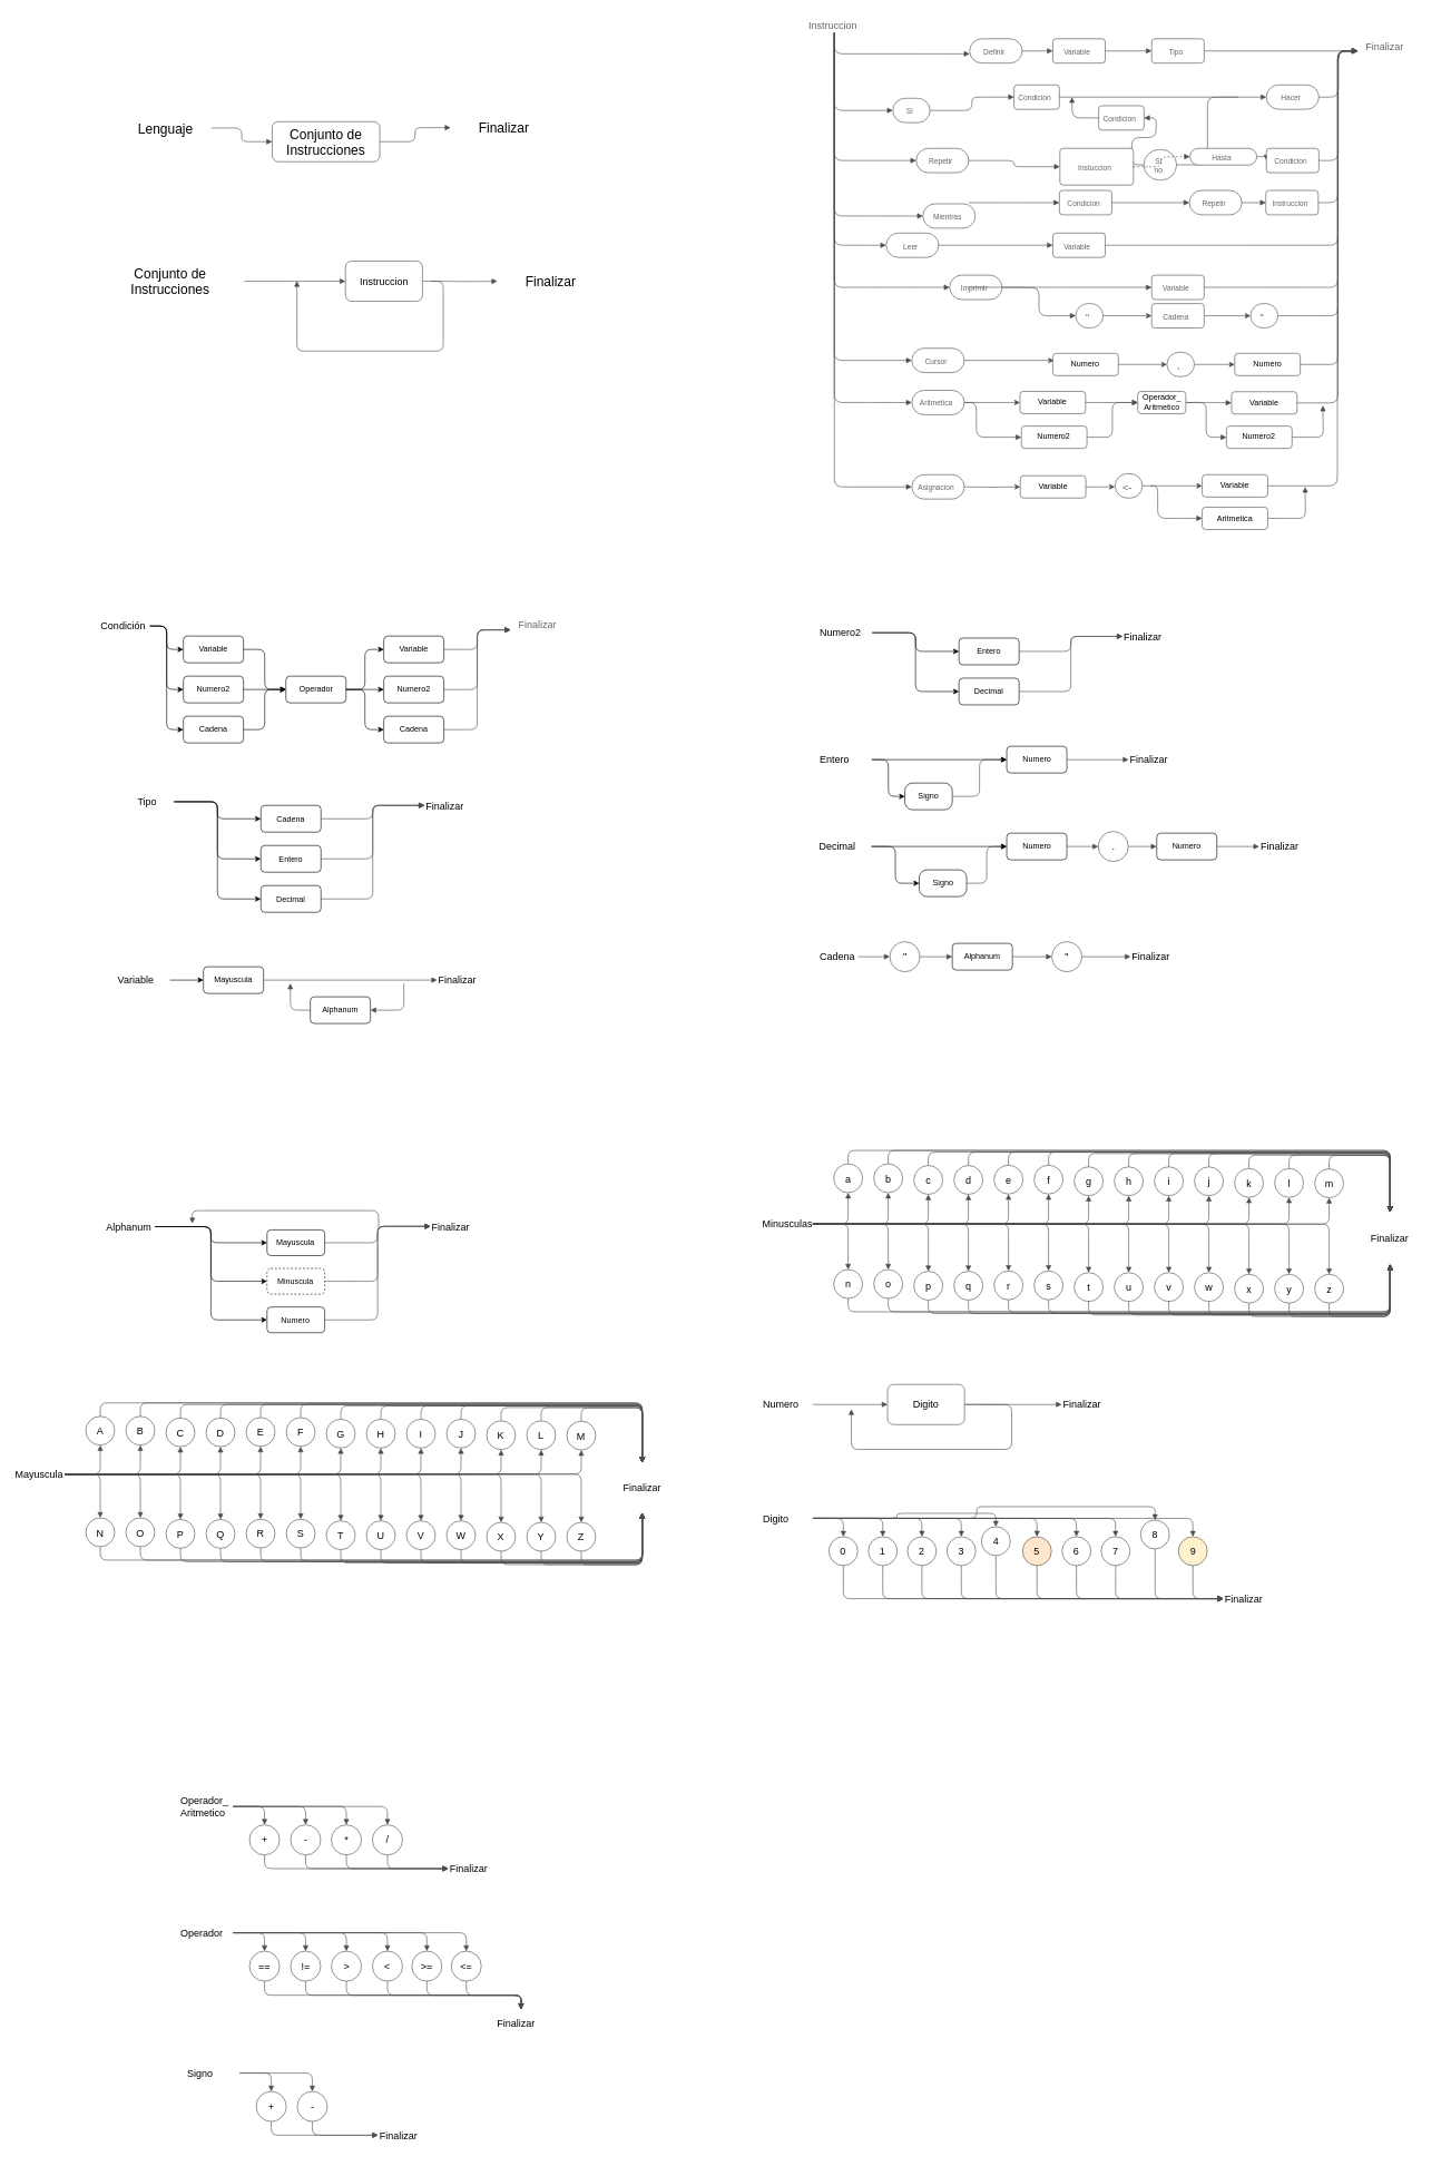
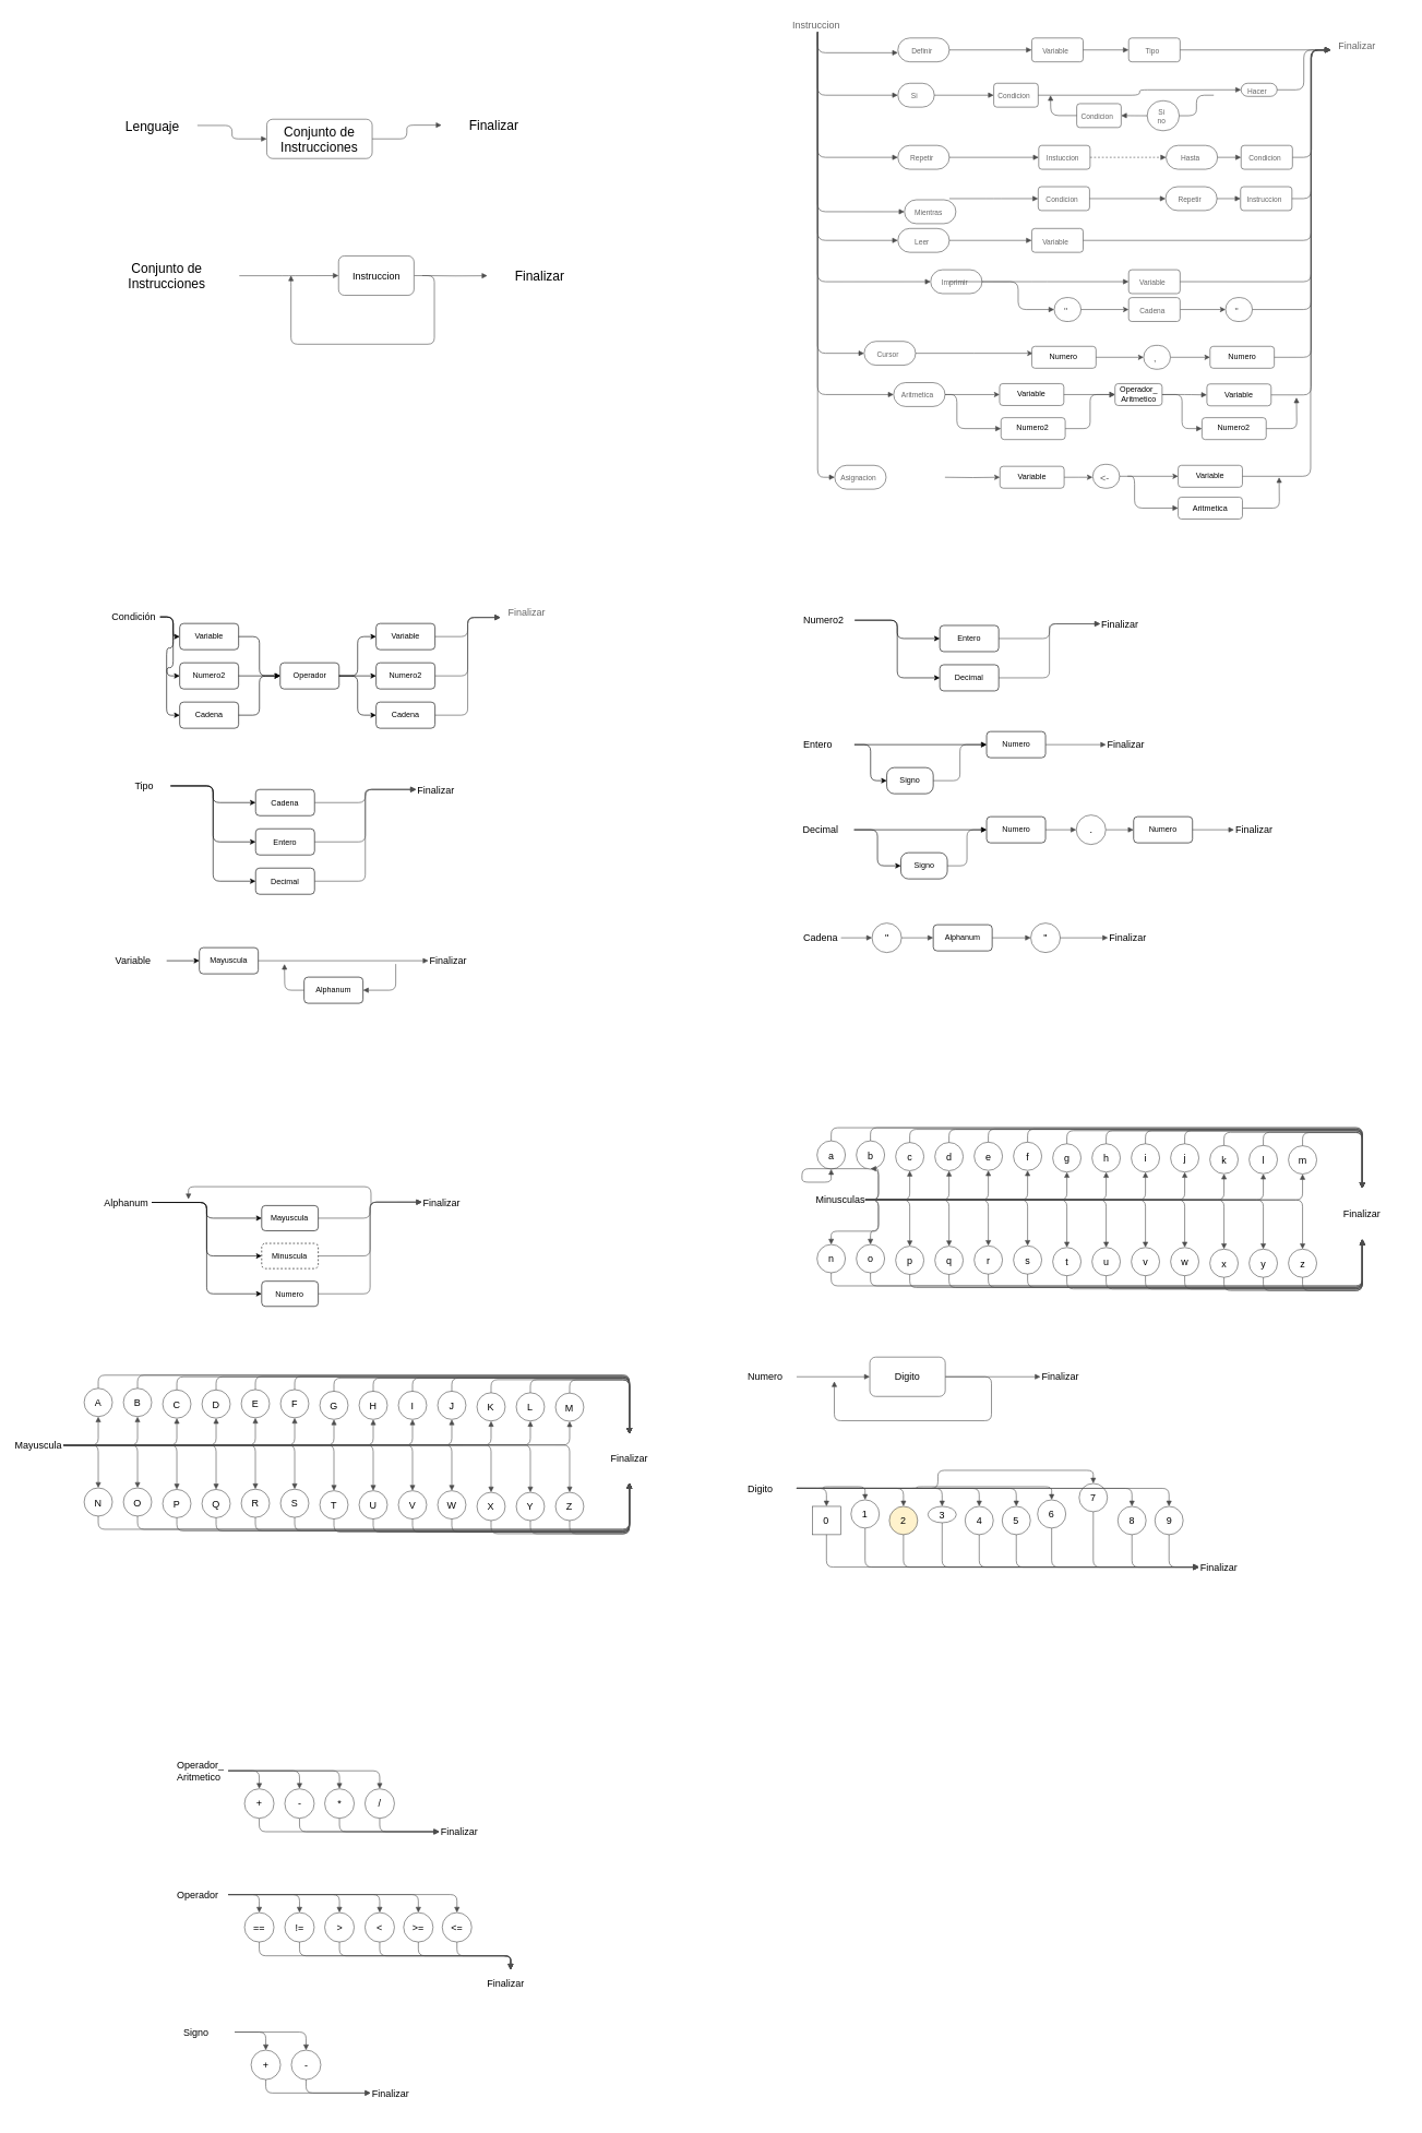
- <mxCell id="314" value="Definir" style="html=1;whiteSpace=wrap;rounded=1;arcSize=50;fontSize=11;fontColor=#666666;align=center;spacingLeft=7.786;spacingRight=12.977;spacingTop=3.708;spacing=5;strokeColor=#4D4D4D;strokeOpacity=100;fillOpacity=100;fillColor=#ffffff;strokeWidth=1;fontFamily=Helvetica;fontStyle=0" vertex="1" parent="300"><mxGeometry x="261.533" y="36.452" width="78.501" height="36.452" as="geometry" /></mxCell>
+ <mxCell id="314" value="Definir" style="html=1;whiteSpace=wrap;rounded=1;arcSize=50;fontSize=11;fontColor=#666666;align=center;spacingLeft=7.786;spacingRight=12.977;spacingTop=3.708;spacing=5;strokeColor=#4D4D4D;strokeOpacity=100;fillOpacity=100;fillColor=#ffffff;strokeWidth=1;fontFamily=Helvetica;fontStyle=0" vertex="1" parent="300"><mxGeometry x="181.533" y="36.452" width="78.501" height="36.452" as="geometry" /></mxCell>
- <mxCell id="321" value="Hacer" style="html=1;whiteSpace=wrap;rounded=1;arcSize=50;fontSize=11;fontColor=#666666;align=center;spacingLeft=7.786;spacingRight=12.977;spacingTop=3.708;spacing=5;strokeColor=#4D4D4D;strokeOpacity=100;fillOpacity=100;fillColor=#ffffff;strokeWidth=1;fontFamily=Helvetica;fontStyle=0" vertex="1" parent="300"><mxGeometry x="705.69" y="105.558" width="78.501" height="36.452" as="geometry" /></mxCell>
+ <mxCell id="321" value="Hacer" style="html=1;whiteSpace=wrap;rounded=1;arcSize=50;fontSize=11;fontColor=#666666;align=center;spacingLeft=7.786;spacingRight=12.977;spacingTop=3.708;spacing=5;strokeColor=#4D4D4D;strokeOpacity=100;fillOpacity=100;fillColor=#ffffff;strokeWidth=1;fontFamily=Helvetica;fontStyle=0" vertex="1" parent="300"><mxGeometry x="705.69" y="105.558" width="55" height="20" as="geometry" /></mxCell>
- <mxCell id="323" value="Si" style="html=1;whiteSpace=wrap;rounded=1;arcSize=50;fontSize=11;fontColor=#666666;align=center;spacingLeft=7.786;spacingRight=12.977;spacingTop=3.708;spacing=5;strokeColor=#4D4D4D;strokeOpacity=100;fillOpacity=100;fillColor=#ffffff;strokeWidth=1;fontFamily=Helvetica;fontStyle=0" vertex="1" parent="300"><mxGeometry x="146.533" y="125.558" width="55.605" height="36.452" as="geometry" /></mxCell>
+ <mxCell id="323" value="Si" style="html=1;whiteSpace=wrap;rounded=1;arcSize=50;fontSize=11;fontColor=#666666;align=center;spacingLeft=7.786;spacingRight=12.977;spacingTop=3.708;spacing=5;strokeColor=#4D4D4D;strokeOpacity=100;fillOpacity=100;fillColor=#ffffff;strokeWidth=1;fontFamily=Helvetica;fontStyle=0" vertex="1" parent="300"><mxGeometry x="181.533" y="105.558" width="55.605" height="36.452" as="geometry" /></mxCell>
- <mxCell id="393" value="Lenguaje" style="text;html=1;strokeColor=none;fillColor=none;align=center;verticalAlign=middle;whiteSpace=wrap;rounded=0;fontFamily=Helvetica;fontSize=20;" vertex="1" parent="1"><mxGeometry x="179" y="163" width="137" height="55" as="geometry" /></mxCell>
+ <mxCell id="393" value="Lenguaje" style="text;html=1;strokeColor=none;fillColor=none;align=center;verticalAlign=middle;whiteSpace=wrap;rounded=0;fontFamily=Helvetica;fontSize=20;" vertex="1" parent="1"><mxGeometry x="164" y="163" width="137" height="55" as="geometry" /></mxCell>
- <mxCell id="336" value="Hasta" style="html=1;whiteSpace=wrap;rounded=1;arcSize=50;fontSize=11;fontColor=#666666;align=center;spacingLeft=7.786;spacingRight=12.977;spacingTop=3.708;spacing=5;strokeColor=#4D4D4D;strokeOpacity=100;fillOpacity=100;fillColor=#ffffff;strokeWidth=1;fontFamily=Helvetica;fontStyle=0" vertex="1" parent="300"><mxGeometry x="591.21" y="200.484" width="100" height="25" as="geometry" /></mxCell>
+ <mxCell id="336" value="Hasta" style="html=1;whiteSpace=wrap;rounded=1;arcSize=50;fontSize=11;fontColor=#666666;align=center;spacingLeft=7.786;spacingRight=12.977;spacingTop=3.708;spacing=5;strokeColor=#4D4D4D;strokeOpacity=100;fillOpacity=100;fillColor=#ffffff;strokeWidth=1;fontFamily=Helvetica;fontStyle=0" vertex="1" parent="300"><mxGeometry x="591.21" y="200.484" width="78.501" height="36.452" as="geometry" /></mxCell>
- <mxCell id="324" value="Si no" style="html=1;whiteSpace=wrap;rounded=1;arcSize=50;fontSize=11;fontColor=#666666;align=center;spacingLeft=7.786;spacingRight=12.977;spacingTop=3.708;spacing=5;strokeColor=#4D4D4D;strokeOpacity=100;fillOpacity=100;fillColor=#ffffff;strokeWidth=1;fontFamily=Helvetica;fontStyle=0" vertex="1" parent="300"><mxGeometry x="522.209" y="202.324" width="48.98" height="45.639" as="geometry" /></mxCell>
+ <mxCell id="324" value="Si no" style="html=1;whiteSpace=wrap;rounded=1;arcSize=50;fontSize=11;fontColor=#666666;align=center;spacingLeft=7.786;spacingRight=12.977;spacingTop=3.708;spacing=5;strokeColor=#4D4D4D;strokeOpacity=100;fillOpacity=100;fillColor=#ffffff;strokeWidth=1;fontFamily=Helvetica;fontStyle=0" vertex="1" parent="300"><mxGeometry x="562.209" y="132.324" width="48.98" height="45.639" as="geometry" /></mxCell>
- <mxCell id="334" value="Instuccion" style="html=1;whiteSpace=wrap;;fontSize=11;fontColor=#666666;align=center;spacingLeft=7.786;spacingRight=12.977;spacingTop=3.708;spacing=5;strokeColor=#4D4D4D;strokeOpacity=100;fillOpacity=100;rounded=1;absoluteArcSize=1;arcSize=9.6;fillColor=#ffffff;strokeWidth=1;fontFamily=Helvetica;fontStyle=0" vertex="1" parent="300"><mxGeometry x="396.593" y="200.484" width="110" height="55" as="geometry" /></mxCell>
+ <mxCell id="334" value="Instuccion" style="html=1;whiteSpace=wrap;;fontSize=11;fontColor=#666666;align=center;spacingLeft=7.786;spacingRight=12.977;spacingTop=3.708;spacing=5;strokeColor=#4D4D4D;strokeOpacity=100;fillOpacity=100;rounded=1;absoluteArcSize=1;arcSize=9.6;fillColor=#ffffff;strokeWidth=1;fontFamily=Helvetica;fontStyle=0" vertex="1" parent="300"><mxGeometry x="396.593" y="200.484" width="78.501" height="36.452" as="geometry" /></mxCell>
- <mxCell id="344" value="Leer" style="html=1;whiteSpace=wrap;rounded=1;arcSize=50;fontSize=11;fontColor=#666666;align=center;spacingLeft=7.786;spacingRight=12.977;spacingTop=3.708;spacing=5;strokeColor=#4D4D4D;strokeOpacity=100;fillOpacity=100;fillColor=#ffffff;strokeWidth=1;fontFamily=Helvetica;fontStyle=0" vertex="1" parent="300"><mxGeometry x="136.533" y="327.306" width="78.501" height="36.452" as="geometry" /></mxCell>
+ <mxCell id="344" value="Leer" style="html=1;whiteSpace=wrap;rounded=1;arcSize=50;fontSize=11;fontColor=#666666;align=center;spacingLeft=7.786;spacingRight=12.977;spacingTop=3.708;spacing=5;strokeColor=#4D4D4D;strokeOpacity=100;fillOpacity=100;fillColor=#ffffff;strokeWidth=1;fontFamily=Helvetica;fontStyle=0" vertex="1" parent="300"><mxGeometry x="181.533" y="327.306" width="78.501" height="36.452" as="geometry" /></mxCell>
- <mxCell id="347" value="Cursor" style="html=1;whiteSpace=wrap;rounded=1;arcSize=50;fontSize=11;fontColor=#666666;align=center;spacingLeft=7.786;spacingRight=12.977;spacingTop=3.708;spacing=5;strokeColor=#4D4D4D;strokeOpacity=100;fillOpacity=100;fillColor=#ffffff;strokeWidth=1;fontFamily=Helvetica;fontStyle=0" vertex="1" parent="300"><mxGeometry x="174.991" y="499.692" width="78.501" height="36.452" as="geometry" /></mxCell>
+ <mxCell id="347" value="Cursor" style="html=1;whiteSpace=wrap;rounded=1;arcSize=50;fontSize=11;fontColor=#666666;align=center;spacingLeft=7.786;spacingRight=12.977;spacingTop=3.708;spacing=5;strokeColor=#4D4D4D;strokeOpacity=100;fillOpacity=100;fillColor=#ffffff;strokeWidth=1;fontFamily=Helvetica;fontStyle=0" vertex="1" parent="300"><mxGeometry x="129.991" y="499.692" width="78.501" height="36.452" as="geometry" /></mxCell>
- <mxCell id="301" value="Asignacion" style="html=1;whiteSpace=wrap;rounded=1;arcSize=50;fontSize=11;fontColor=#666666;align=center;spacingLeft=7.786;spacingRight=12.977;spacingTop=3.708;spacing=5;strokeColor=#4D4D4D;strokeOpacity=100;fillOpacity=100;fillColor=#ffffff;strokeWidth=1;fontFamily=Helvetica;fontStyle=0" vertex="1" parent="300"><mxGeometry x="174.991" y="688.984" width="78.501" height="36.452" as="geometry" /></mxCell>
+ <mxCell id="301" value="Asignacion" style="html=1;whiteSpace=wrap;rounded=1;arcSize=50;fontSize=11;fontColor=#666666;align=center;spacingLeft=7.786;spacingRight=12.977;spacingTop=3.708;spacing=5;strokeColor=#4D4D4D;strokeOpacity=100;fillOpacity=100;fillColor=#ffffff;strokeWidth=1;fontFamily=Helvetica;fontStyle=0" vertex="1" parent="300"><mxGeometry x="84.991" y="688.984" width="78.501" height="36.452" as="geometry" /></mxCell>
- <mxCell id="3" value="Condición" style="text;html=1;strokeColor=none;fillColor=none;align=center;verticalAlign=middle;whiteSpace=wrap;rounded=0;fontSize=15;" vertex="1" parent="2"><mxGeometry width="80" height="50" as="geometry" /></mxCell>
+ <mxCell id="3" value="Condición" style="text;html=1;strokeColor=none;fillColor=none;align=center;verticalAlign=middle;whiteSpace=wrap;rounded=0;fontSize=15;" vertex="1" parent="2"><mxGeometry x="20" y="5" width="80" height="50" as="geometry" /></mxCell>
- <mxCell id="222" value="Minusculas" style="text;html=1;strokeColor=none;fillColor=none;align=center;verticalAlign=middle;whiteSpace=wrap;rounded=0;fontFamily=Helvetica;fontSize=15;" vertex="1" parent="219"><mxGeometry y="62.636" width="76.8" height="55.12" as="geometry" /></mxCell>
+ <mxCell id="222" value="Minusculas" style="text;html=1;strokeColor=none;fillColor=none;align=center;verticalAlign=middle;whiteSpace=wrap;rounded=0;fontFamily=Helvetica;fontSize=15;" vertex="1" parent="219"><mxGeometry x="105" y="62.636" width="76.8" height="55.12" as="geometry" /></mxCell>
- <mxCell id="197" value="8" style="ellipse;whiteSpace=wrap;html=1;aspect=fixed;strokeColor=#4D4D4D;strokeWidth=1;fontFamily=Helvetica;fontSize=15;align=center;" vertex="1" parent="179"><mxGeometry x="567.36" y="30.12" width="43.2" height="43.2" as="geometry" /></mxCell>
+ <mxCell id="197" value="8" style="ellipse;whiteSpace=wrap;html=1;aspect=fixed;strokeColor=#4D4D4D;strokeWidth=1;fontFamily=Helvetica;fontSize=15;align=center;" vertex="1" parent="179"><mxGeometry x="567.36" y="55.12" width="43.2" height="43.2" as="geometry" /></mxCell>
- <mxCell id="189" value="4" style="ellipse;whiteSpace=wrap;html=1;aspect=fixed;strokeColor=#4D4D4D;strokeWidth=1;fontFamily=Helvetica;fontSize=15;align=center;" vertex="1" parent="179"><mxGeometry x="329.08" y="40.12" width="43.2" height="43.2" as="geometry" /></mxCell>
+ <mxCell id="189" value="4" style="ellipse;whiteSpace=wrap;html=1;aspect=fixed;strokeColor=#4D4D4D;strokeWidth=1;fontFamily=Helvetica;fontSize=15;align=center;" vertex="1" parent="179"><mxGeometry x="334.08" y="55.12" width="43.2" height="43.2" as="geometry" /></mxCell>
- <mxCell id="181" value="0" style="ellipse;whiteSpace=wrap;html=1;aspect=fixed;strokeColor=#4D4D4D;strokeWidth=1;fontFamily=Helvetica;fontSize=15;align=center;" vertex="1" parent="179"><mxGeometry x="100.8" y="55.12" width="43.2" height="43.2" as="geometry" /></mxCell>
+ <mxCell id="181" value="0" style="whiteSpace=wrap;html=1;aspect=fixed;strokeColor=#4D4D4D;strokeWidth=1;fontFamily=Helvetica;fontSize=15;align=center;rounded=0;" vertex="1" parent="179"><mxGeometry x="100.8" y="55.12" width="43.2" height="43.2" as="geometry" /></mxCell>
- <mxCell id="183" value="1" style="ellipse;whiteSpace=wrap;html=1;aspect=fixed;strokeColor=#4D4D4D;strokeWidth=1;fontFamily=Helvetica;fontSize=15;align=center;" vertex="1" parent="179"><mxGeometry x="159.84" y="55.12" width="43.2" height="43.2" as="geometry" /></mxCell>
+ <mxCell id="183" value="1" style="ellipse;whiteSpace=wrap;html=1;aspect=fixed;strokeColor=#4D4D4D;strokeWidth=1;fontFamily=Helvetica;fontSize=15;align=center;" vertex="1" parent="179"><mxGeometry x="159.84" y="45.12" width="43.2" height="43.2" as="geometry" /></mxCell>
- <mxCell id="185" value="2" style="ellipse;whiteSpace=wrap;html=1;aspect=fixed;strokeColor=#4D4D4D;strokeWidth=1;fontFamily=Helvetica;fontSize=15;align=center;" vertex="1" parent="179"><mxGeometry x="218.4" y="55.12" width="43.2" height="43.2" as="geometry" /></mxCell>
+ <mxCell id="185" value="2" style="ellipse;whiteSpace=wrap;html=1;aspect=fixed;strokeColor=#4D4D4D;strokeWidth=1;fontFamily=Helvetica;fontSize=15;align=center;fillColor=#fff2cc;" vertex="1" parent="179"><mxGeometry x="218.4" y="55.12" width="43.2" height="43.2" as="geometry" /></mxCell>
- <mxCell id="187" value="3" style="ellipse;whiteSpace=wrap;html=1;aspect=fixed;strokeColor=#4D4D4D;strokeWidth=1;fontFamily=Helvetica;fontSize=15;align=center;" vertex="1" parent="179"><mxGeometry x="277.44" y="55.12" width="43.2" height="43.2" as="geometry" /></mxCell>
+ <mxCell id="187" value="3" style="ellipse;whiteSpace=wrap;html=1;aspect=fixed;strokeColor=#4D4D4D;strokeWidth=1;fontFamily=Helvetica;fontSize=15;align=center;" vertex="1" parent="179"><mxGeometry x="277.44" y="55.12" width="43.2" height="25" as="geometry" /></mxCell>
- <mxCell id="191" value="5" style="ellipse;whiteSpace=wrap;html=1;aspect=fixed;strokeColor=#4D4D4D;strokeWidth=1;fontFamily=Helvetica;fontSize=15;align=center;fillColor=#ffe6cc;" vertex="1" parent="179"><mxGeometry x="390.72" y="55.12" width="43.2" height="43.2" as="geometry" /></mxCell>
+ <mxCell id="191" value="5" style="ellipse;whiteSpace=wrap;html=1;aspect=fixed;strokeColor=#4D4D4D;strokeWidth=1;fontFamily=Helvetica;fontSize=15;align=center;" vertex="1" parent="179"><mxGeometry x="390.72" y="55.12" width="43.2" height="43.2" as="geometry" /></mxCell>
- <mxCell id="193" value="6" style="ellipse;whiteSpace=wrap;html=1;aspect=fixed;strokeColor=#4D4D4D;strokeWidth=1;fontFamily=Helvetica;fontSize=15;align=center;" vertex="1" parent="179"><mxGeometry x="449.76" y="55.12" width="43.2" height="43.2" as="geometry" /></mxCell>
+ <mxCell id="193" value="6" style="ellipse;whiteSpace=wrap;html=1;aspect=fixed;strokeColor=#4D4D4D;strokeWidth=1;fontFamily=Helvetica;fontSize=15;align=center;" vertex="1" parent="179"><mxGeometry x="444.76" y="45.12" width="43.2" height="43.2" as="geometry" /></mxCell>
- <mxCell id="195" value="7" style="ellipse;whiteSpace=wrap;html=1;aspect=fixed;strokeColor=#4D4D4D;strokeWidth=1;fontFamily=Helvetica;fontSize=15;align=center;" vertex="1" parent="179"><mxGeometry x="508.32" y="55.12" width="43.2" height="43.2" as="geometry" /></mxCell>
+ <mxCell id="195" value="7" style="ellipse;whiteSpace=wrap;html=1;aspect=fixed;strokeColor=#4D4D4D;strokeWidth=1;fontFamily=Helvetica;fontSize=15;align=center;" vertex="1" parent="179"><mxGeometry x="508.32" y="20.12" width="43.2" height="43.2" as="geometry" /></mxCell>
- <mxCell id="199" value="9" style="ellipse;whiteSpace=wrap;html=1;aspect=fixed;strokeColor=#4D4D4D;strokeWidth=1;fontFamily=Helvetica;fontSize=15;align=center;fillColor=#fff2cc;" vertex="1" parent="179"><mxGeometry x="624" y="55.12" width="43.2" height="43.2" as="geometry" /></mxCell>
+ <mxCell id="199" value="9" style="ellipse;whiteSpace=wrap;html=1;aspect=fixed;strokeColor=#4D4D4D;strokeWidth=1;fontFamily=Helvetica;fontSize=15;align=center;" vertex="1" parent="179"><mxGeometry x="624" y="55.12" width="43.2" height="43.2" as="geometry" /></mxCell>
